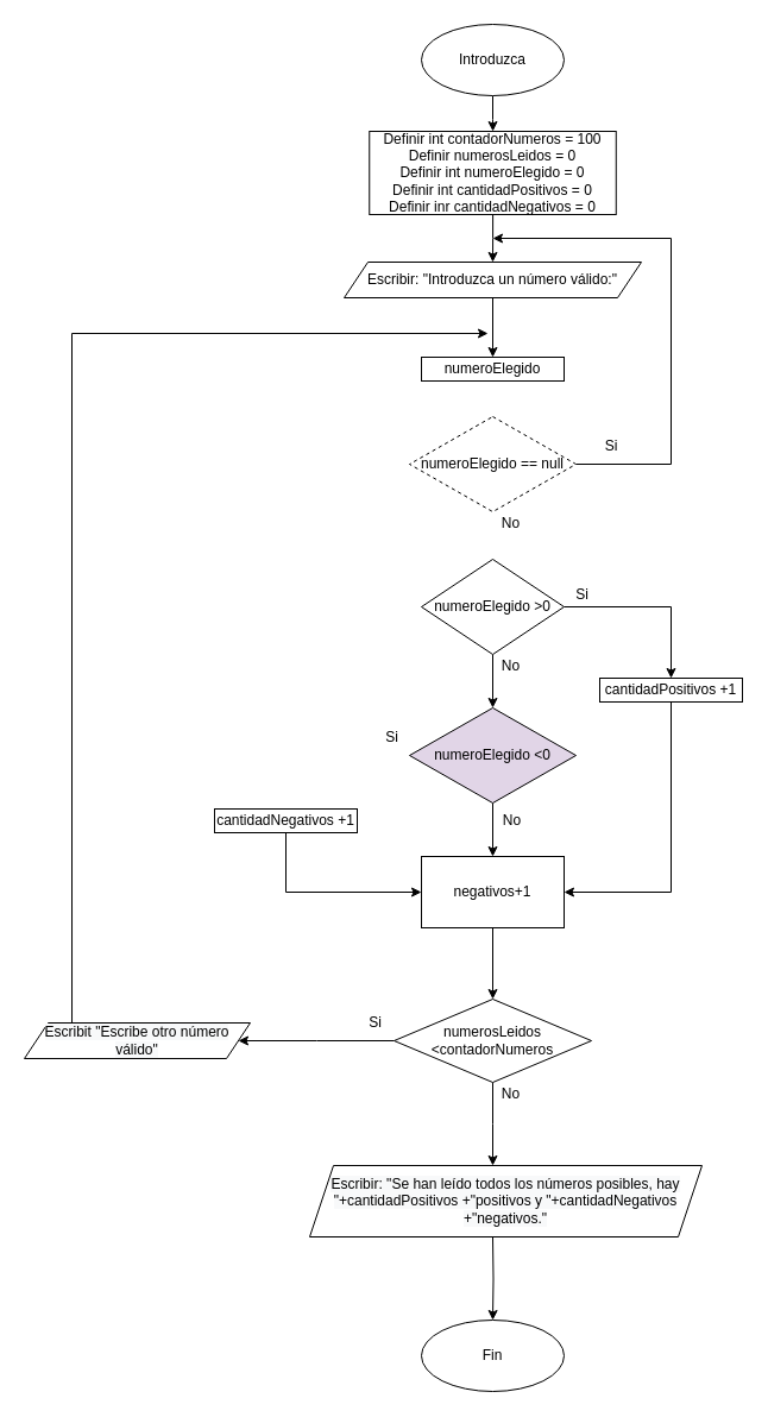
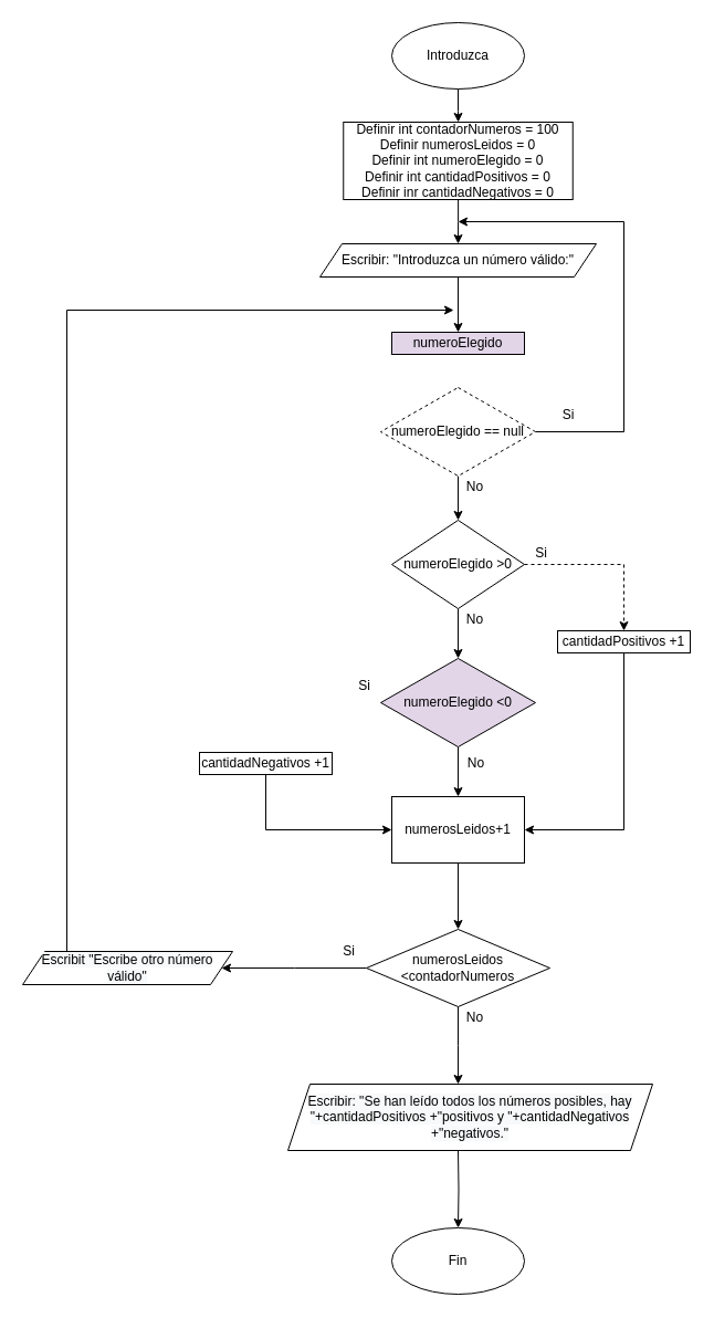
- <mxCell id="8" value="numeroElegido" style="whiteSpace=wrap;html=1;" parent="1" vertex="1"><mxGeometry x="354" y="300" width="120" height="20" as="geometry" /></mxCell>
+ <mxCell id="8" value="numeroElegido" style="whiteSpace=wrap;html=1;fillColor=#e1d5e7;" parent="1" vertex="1"><mxGeometry x="354" y="300" width="120" height="20" as="geometry" /></mxCell>
+ <mxCell id="10" style="edgeStyle=orthogonalEdgeStyle;rounded=0;orthogonalLoop=1;jettySize=auto;html=1;entryX=0.5;entryY=0;entryDx=0;entryDy=0;" parent="1" source="11" target="15" edge="1"><mxGeometry relative="1" as="geometry"><mxPoint x="304" y="450" as="targetPoint" /></mxGeometry></mxCell>
- <mxCell id="13" style="edgeStyle=orthogonalEdgeStyle;rounded=0;orthogonalLoop=1;jettySize=auto;html=1;entryX=0.5;entryY=0;entryDx=0;entryDy=0;" parent="1" source="15" target="18" edge="1"><mxGeometry relative="1" as="geometry" /></mxCell>
+ <mxCell id="13" style="edgeStyle=orthogonalEdgeStyle;rounded=0;orthogonalLoop=1;jettySize=auto;html=1;entryX=0.5;entryY=0;entryDx=0;entryDy=0;dashed=1;" parent="1" source="15" target="18" edge="1"><mxGeometry relative="1" as="geometry" /></mxCell>
- <mxCell id="30" value="negativos+1" style="whiteSpace=wrap;html=1;" parent="1" vertex="1"><mxGeometry x="354" y="720" width="120" height="60" as="geometry" /></mxCell>
+ <mxCell id="30" value="numerosLeidos+1" style="whiteSpace=wrap;html=1;" parent="1" vertex="1"><mxGeometry x="354" y="720" width="120" height="60" as="geometry" /></mxCell>
